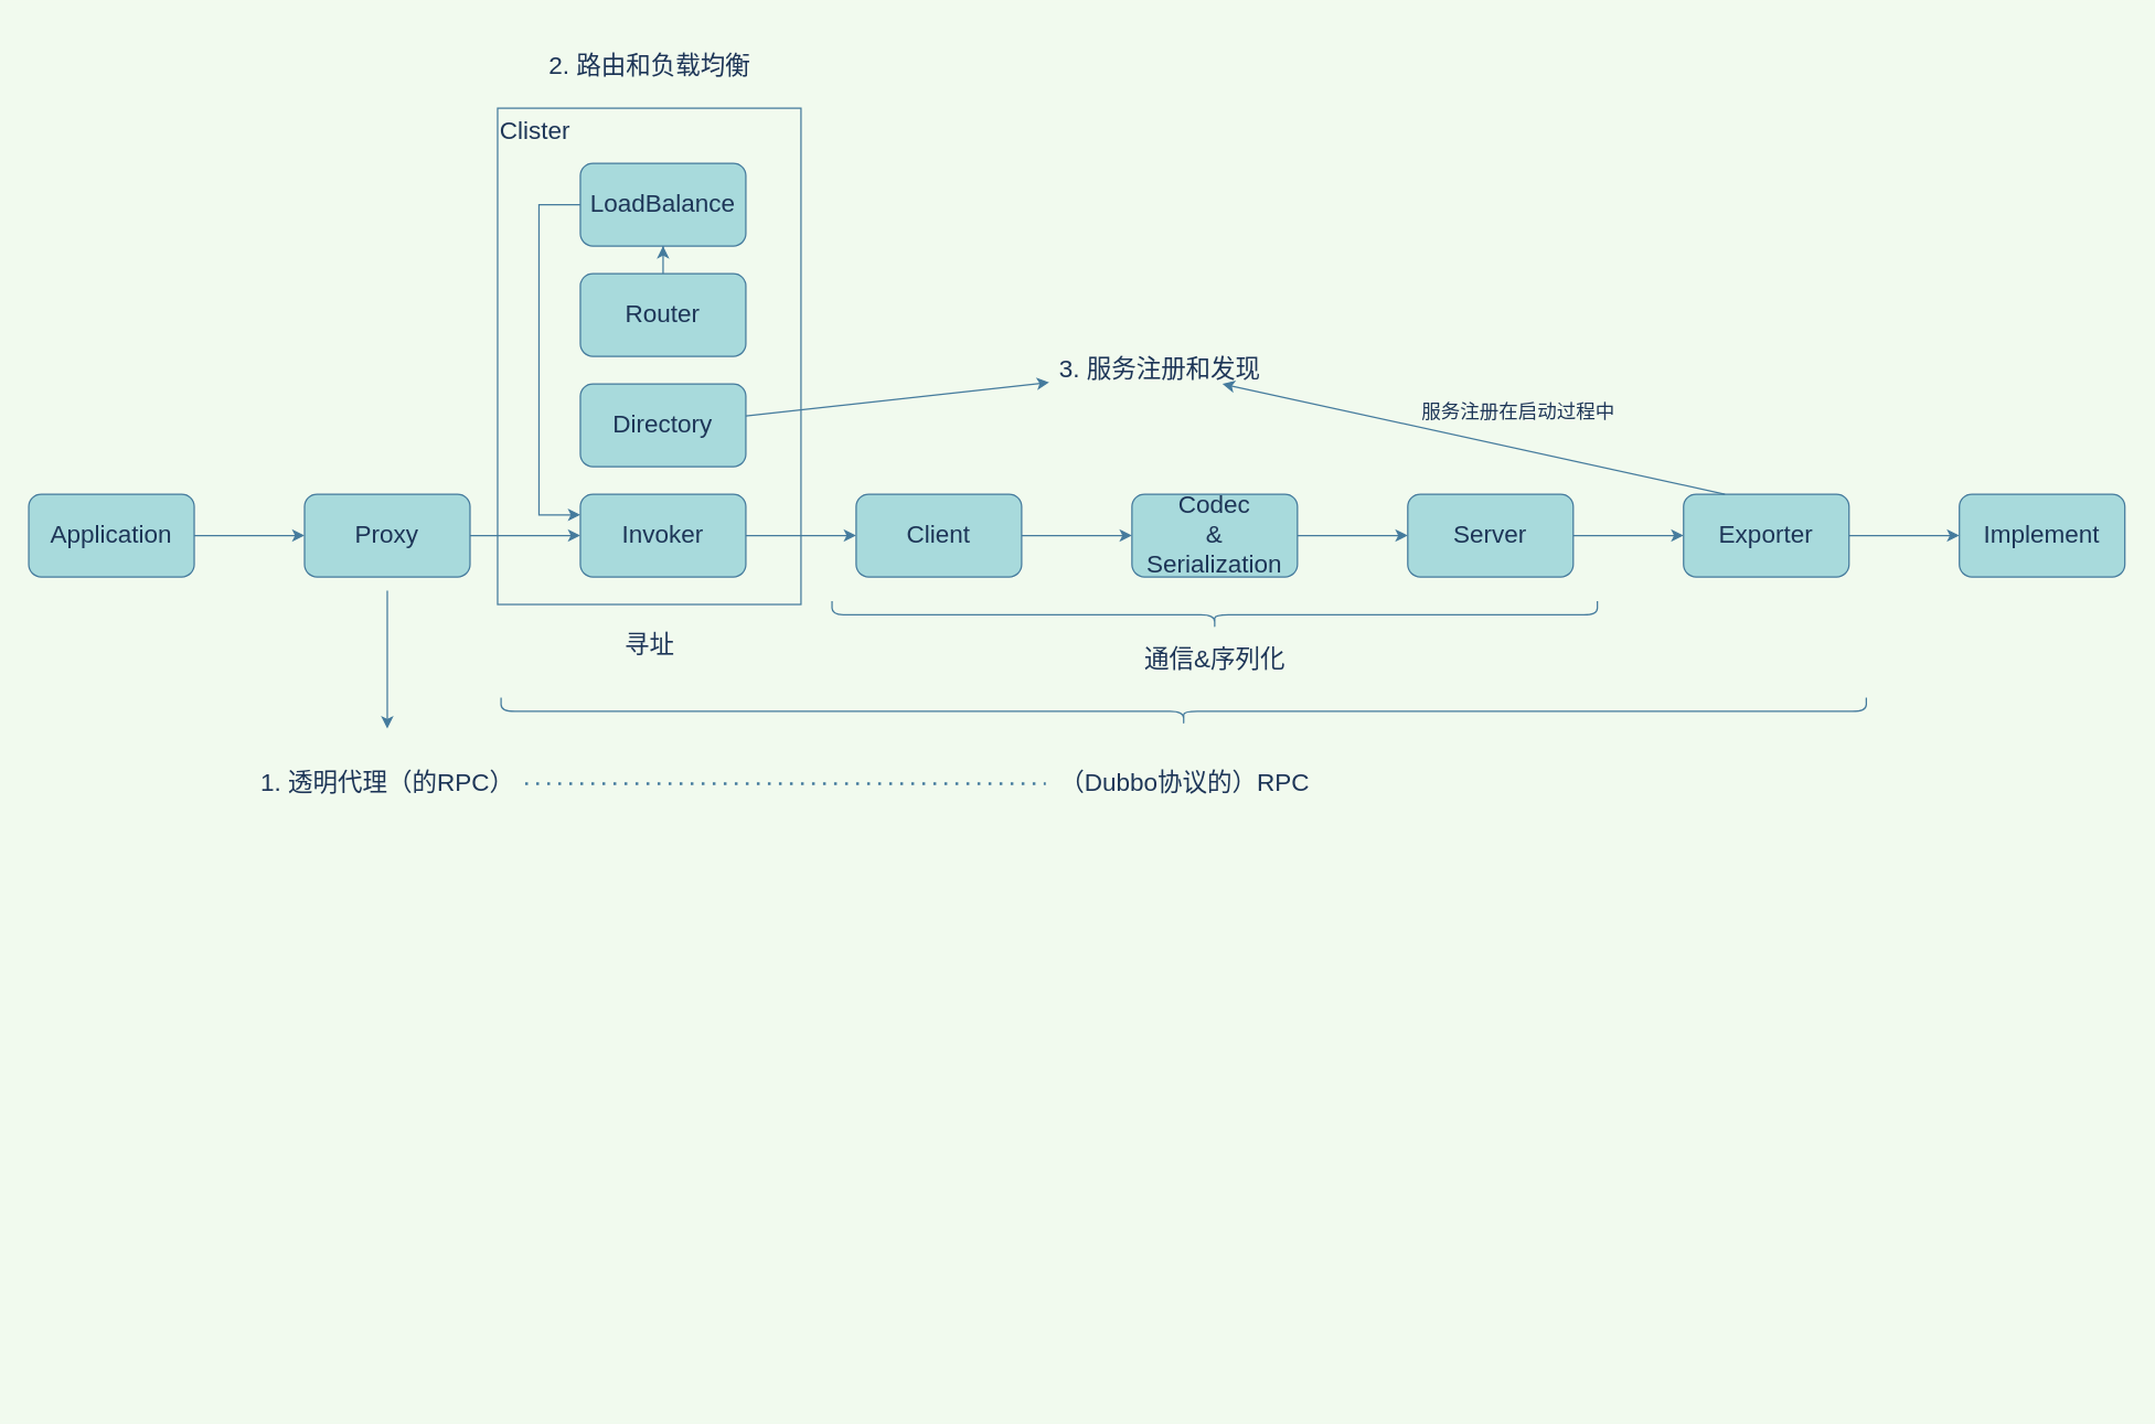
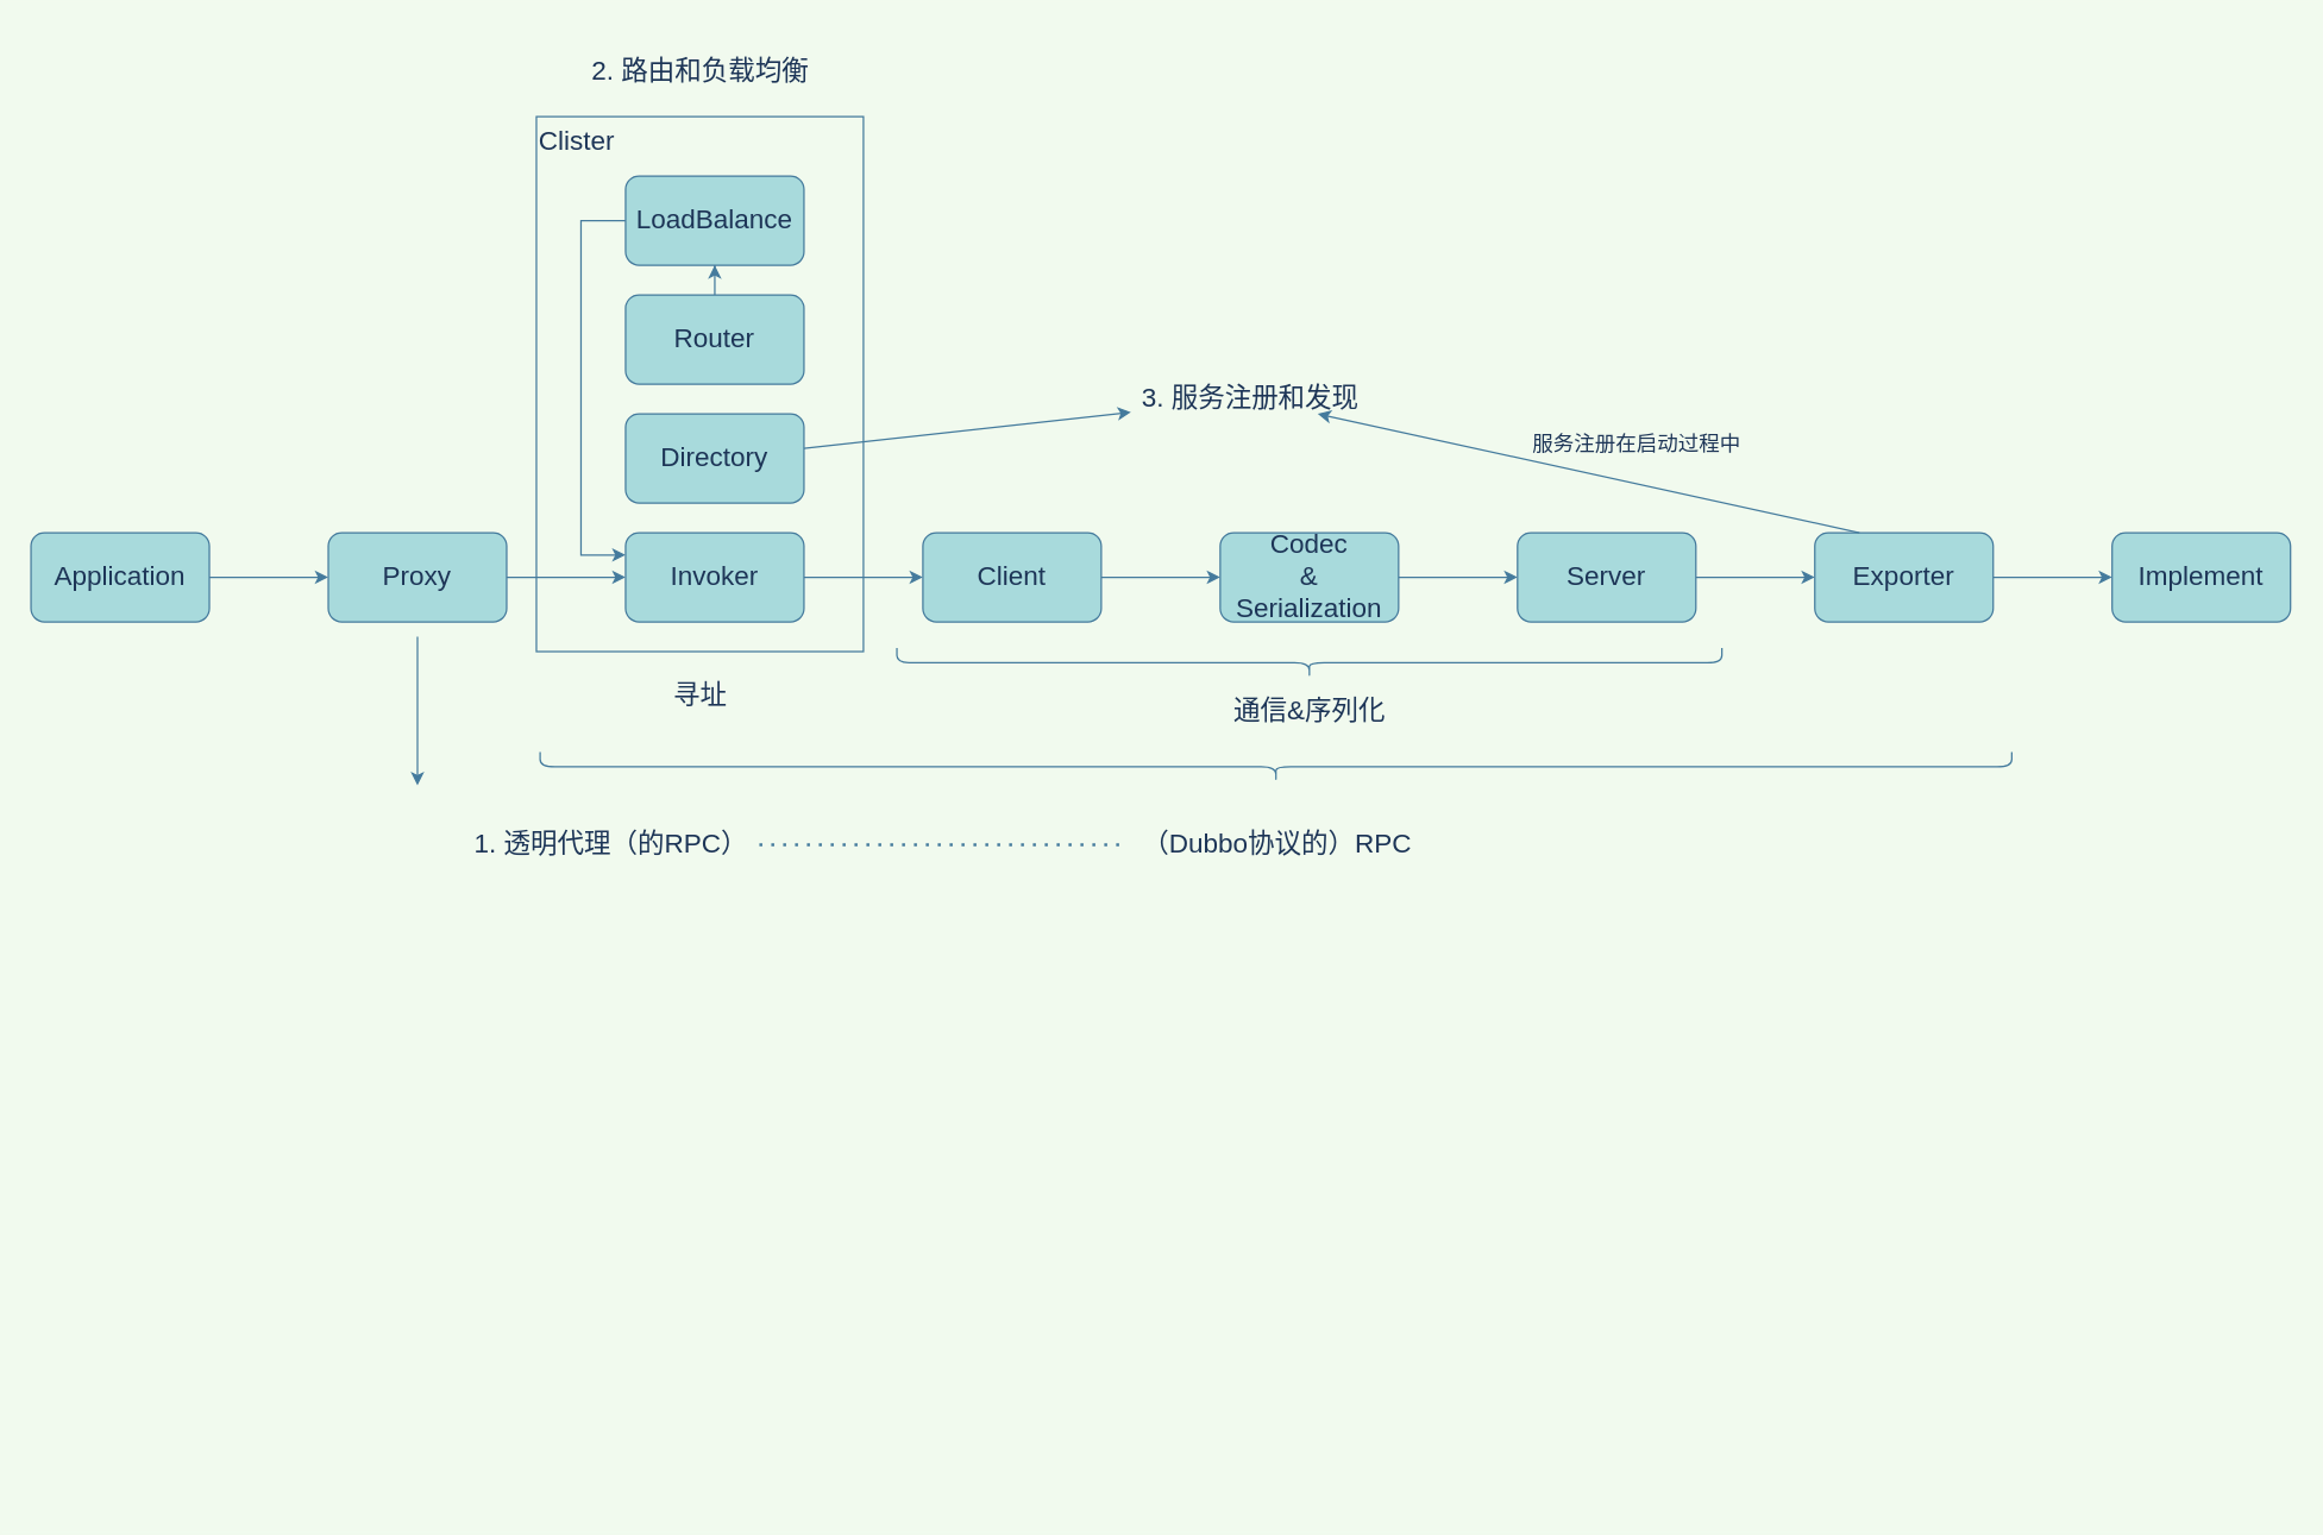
- <mxCell id="25" value="&lt;font style=&quot;font-size: 18px&quot;&gt;1. 透明代理（的RPC）&lt;/font&gt;" style="text;html=1;align=center;verticalAlign=middle;resizable=0;points=[];autosize=1;fontColor=#1D3557;" vertex="1" parent="1"><mxGeometry x="180" y="558" width="200" height="20" as="geometry" /></mxCell>
+ <mxCell id="25" value="&lt;font style=&quot;font-size: 18px&quot;&gt;1. 透明代理（的RPC）&lt;/font&gt;" style="text;html=1;align=center;verticalAlign=middle;resizable=0;points=[];autosize=1;fontColor=#1D3557;" vertex="1" parent="1"><mxGeometry x="310" y="558" width="200" height="20" as="geometry" /></mxCell>
